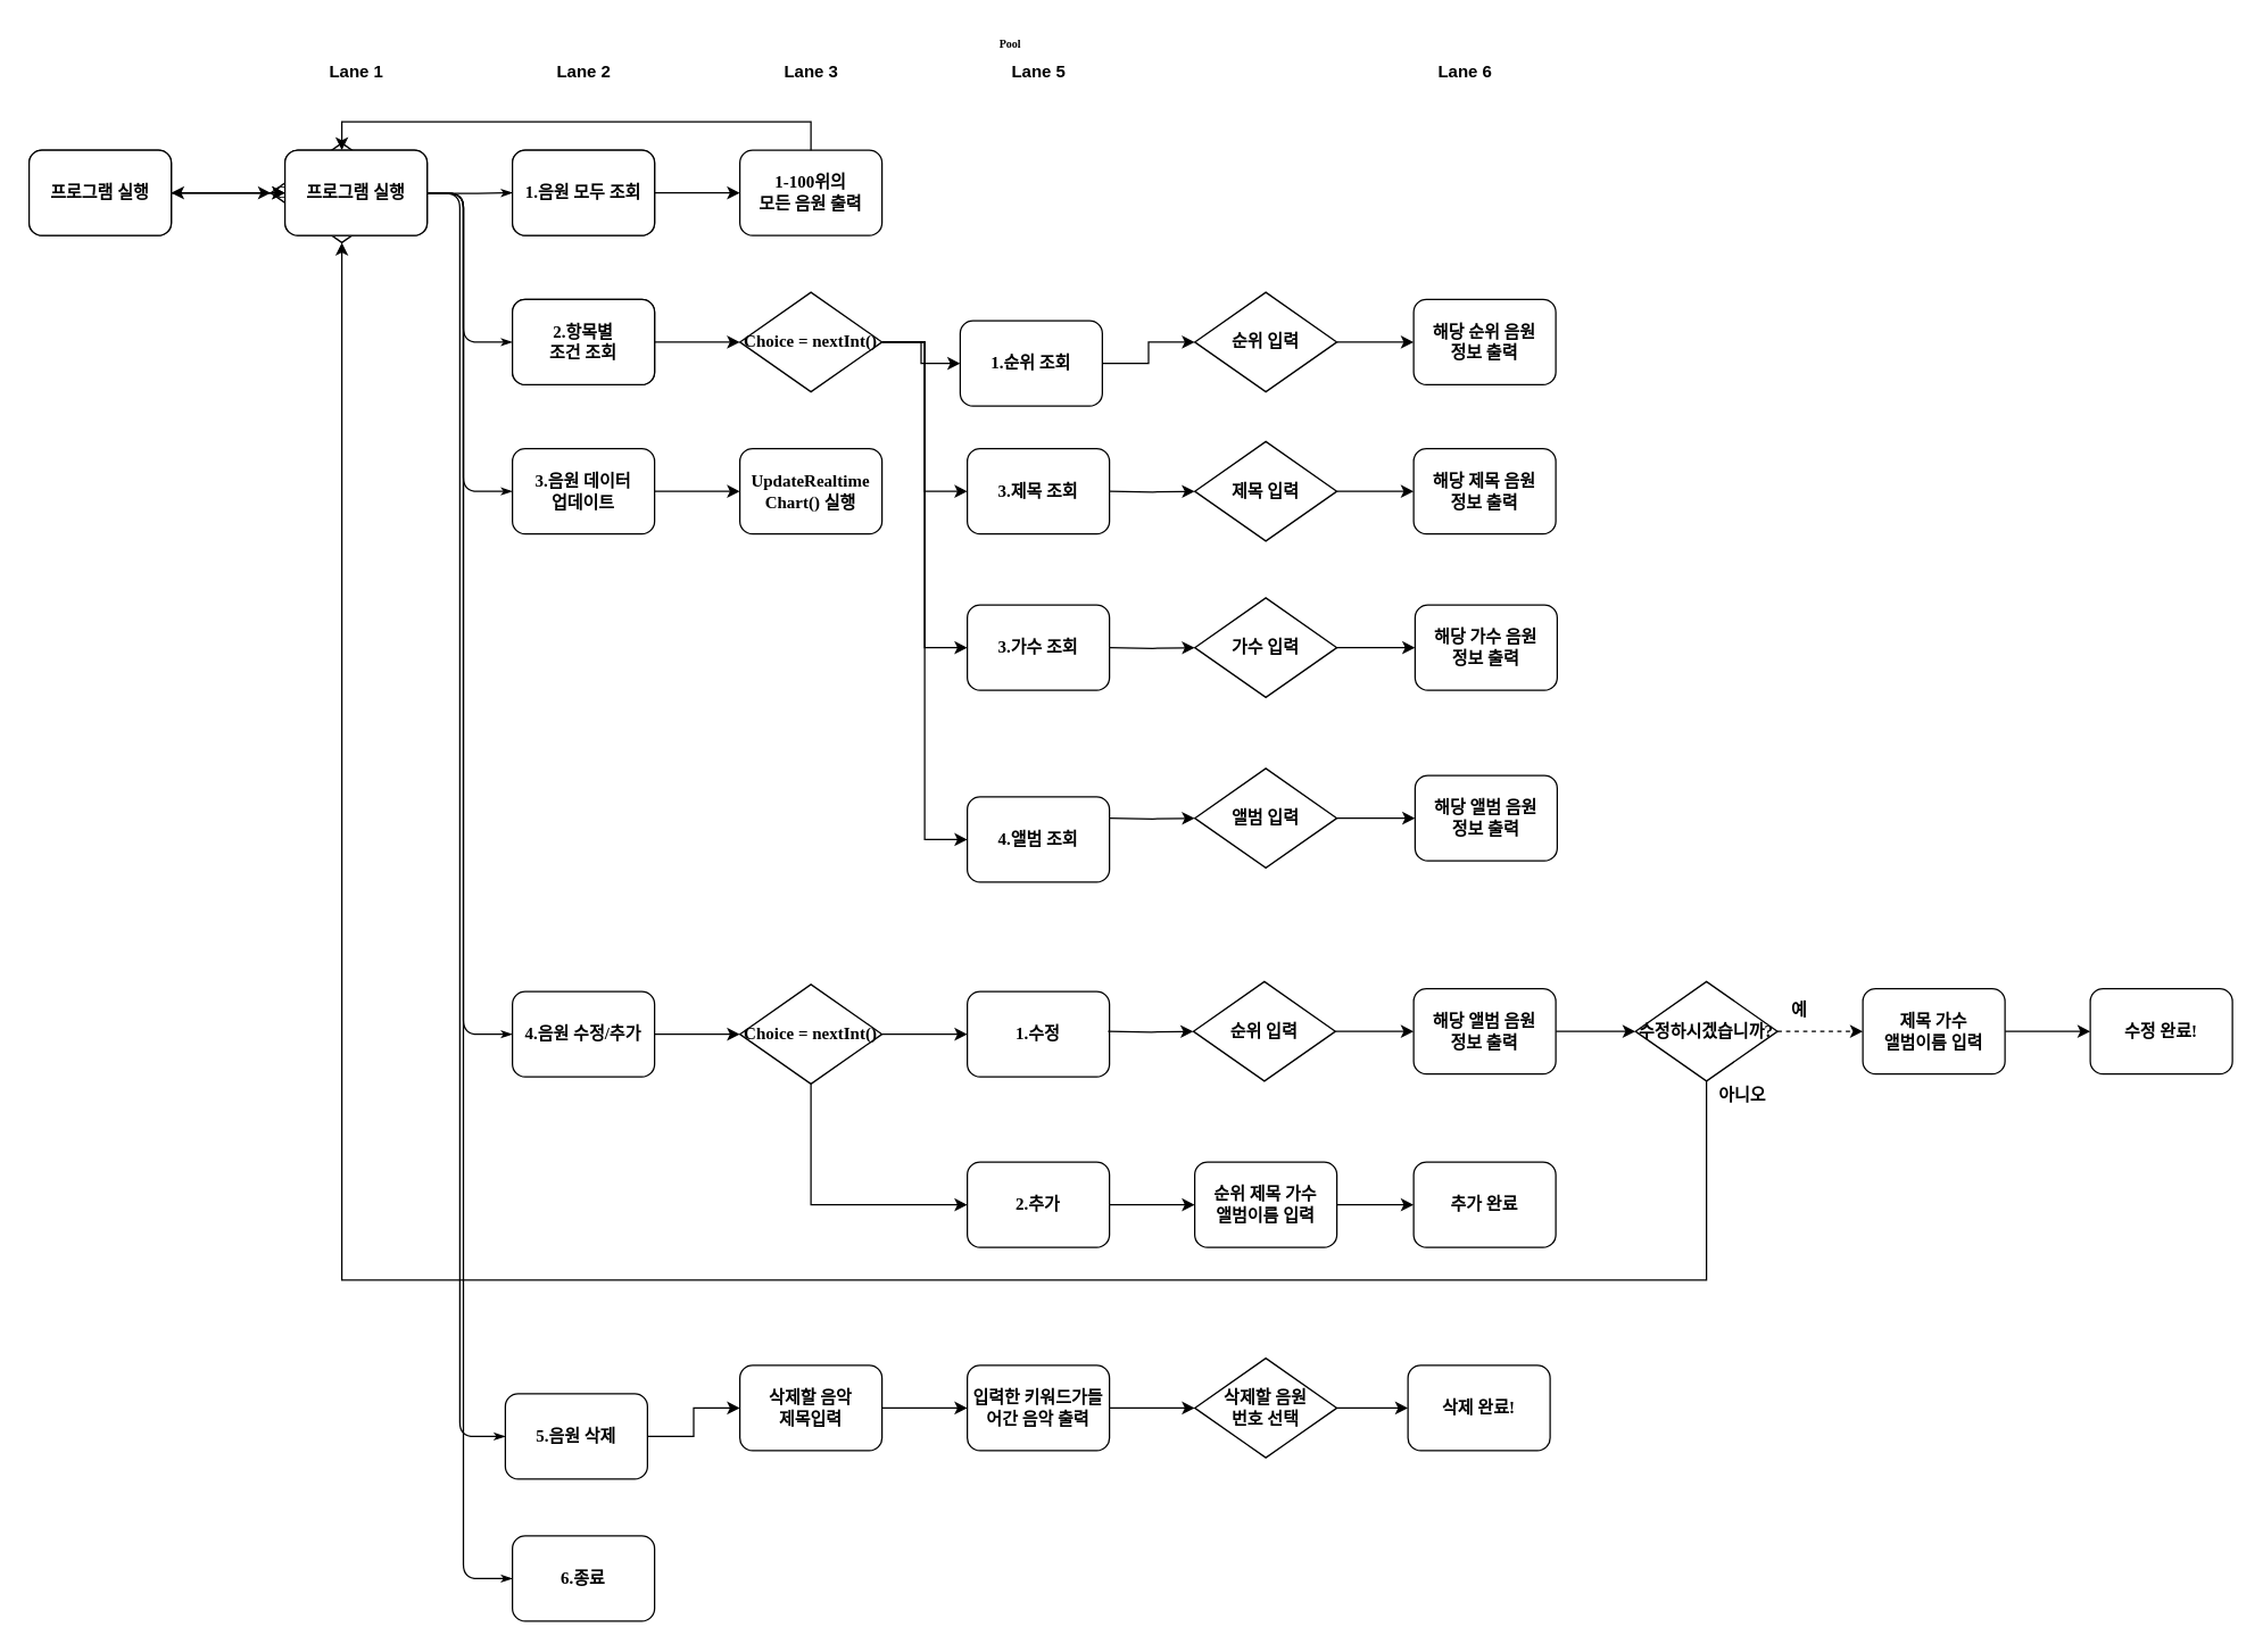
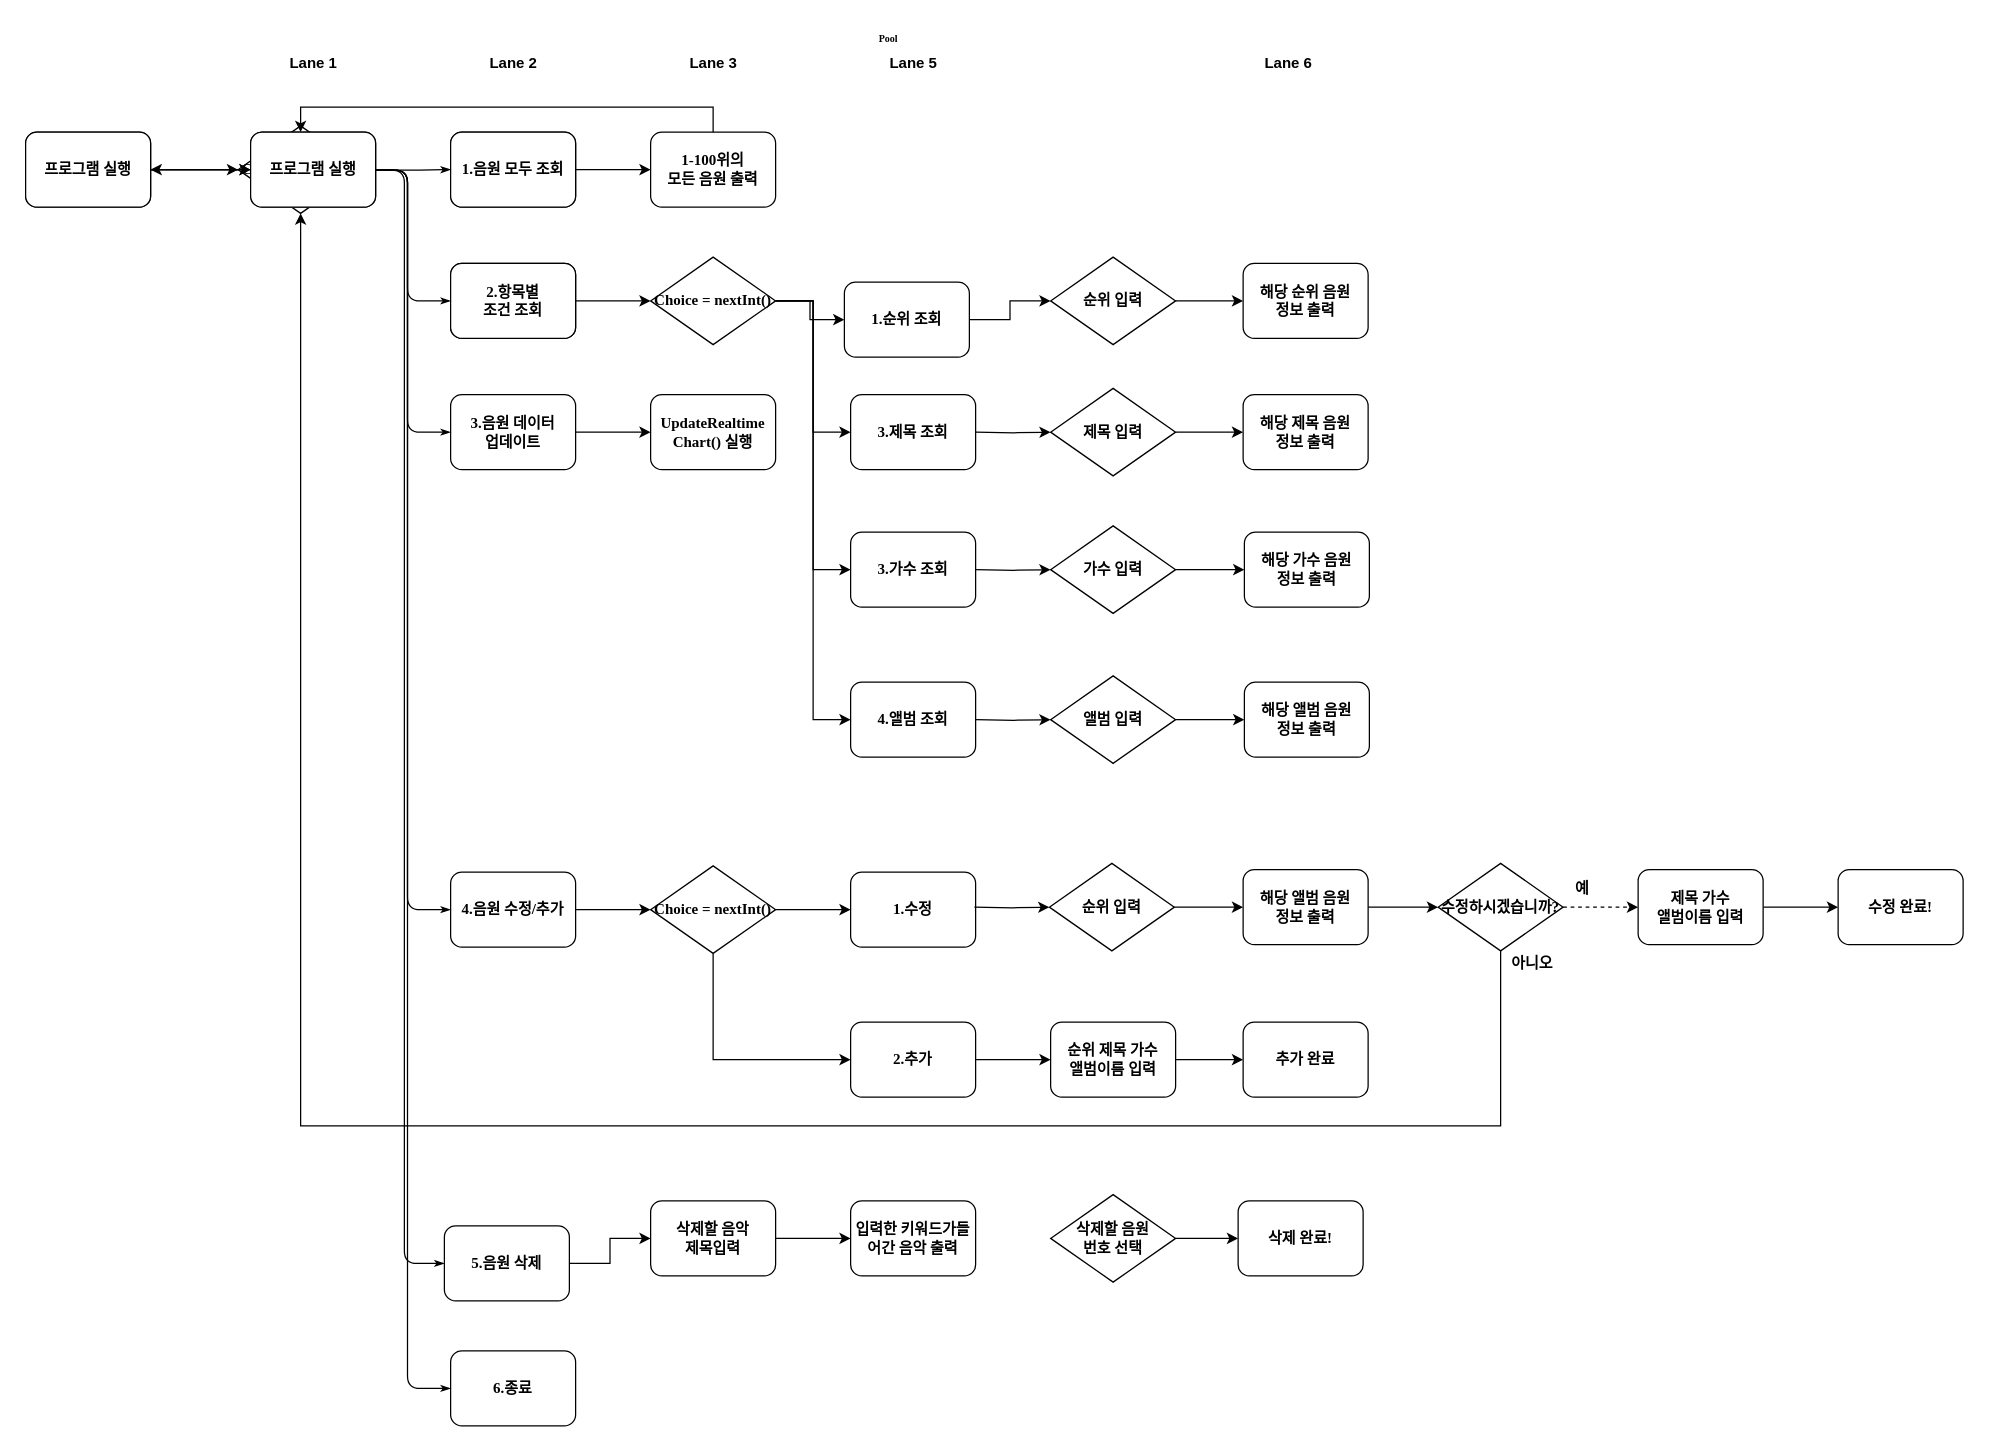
- <mxCell id="18" value="4.앨범 조회" style="rounded=1;whiteSpace=wrap;html=1;shadow=0;labelBackgroundColor=none;strokeWidth=1;fontFamily=Verdana;fontSize=12;align=center;fontStyle=1" parent="17" vertex="1"><mxGeometry x="30" y="520" width="100" height="60" as="geometry" /></mxCell>
+ <mxCell id="18" value="4.앨범 조회" style="rounded=1;whiteSpace=wrap;html=1;shadow=0;labelBackgroundColor=none;strokeWidth=1;fontFamily=Verdana;fontSize=12;align=center;fontStyle=1" parent="17" vertex="1"><mxGeometry x="30" y="505" width="100" height="60" as="geometry" /></mxCell>
- <mxCell id="84" style="edgeStyle=orthogonalEdgeStyle;rounded=0;orthogonalLoop=1;jettySize=auto;html=1;exitX=1;exitY=0.5;exitDx=0;exitDy=0;entryX=0;entryY=0.5;entryDx=0;entryDy=0;" edge="1" parent="1" source="85" target="88"><mxGeometry relative="1" as="geometry" /></mxCell>
